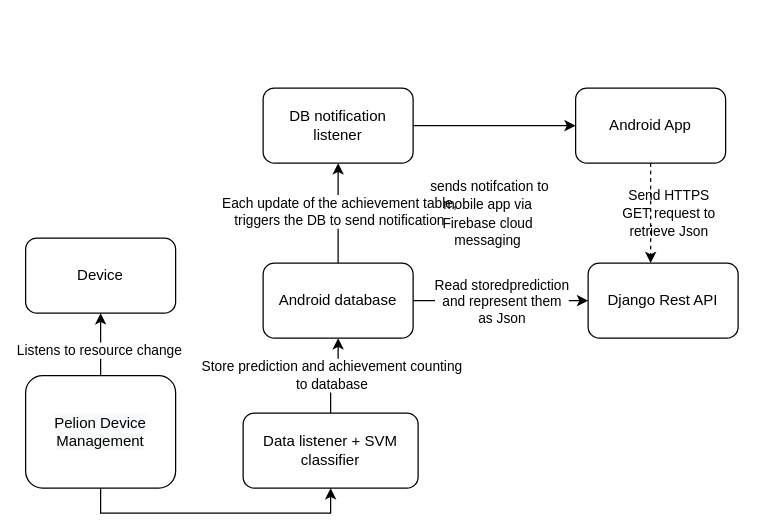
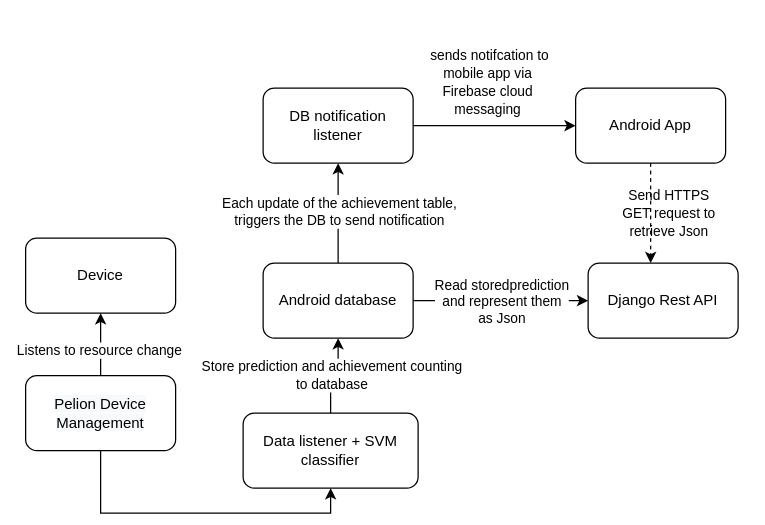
- <mxCell id="20" value="&lt;font style=&quot;font-size: 11px&quot;&gt;&amp;nbsp;sends notifcation to mobile app via Firebase cloud messaging&lt;/font&gt;" style="text;html=1;strokeColor=none;fillColor=none;align=center;verticalAlign=middle;whiteSpace=wrap;rounded=0;" vertex="1" parent="1"><mxGeometry x="340" y="125" width="100" height="90" as="geometry" /></mxCell>
+ <mxCell id="20" value="&lt;font style=&quot;font-size: 11px&quot;&gt;&amp;nbsp;sends notifcation to mobile app via Firebase cloud messaging&lt;/font&gt;" style="text;html=1;strokeColor=none;fillColor=none;align=center;verticalAlign=middle;whiteSpace=wrap;rounded=0;" vertex="1" parent="1"><mxGeometry x="340" y="20" width="100" height="90" as="geometry" /></mxCell>
- <mxCell id="7" value="&#10;&#10;&lt;span style=&quot;color: rgb(0, 0, 0); font-family: helvetica; font-size: 12px; font-style: normal; font-weight: 400; letter-spacing: normal; text-align: center; text-indent: 0px; text-transform: none; word-spacing: 0px; background-color: rgb(248, 249, 250); display: inline; float: none;&quot;&gt;Pelion Device Management&lt;/span&gt;&#10;&#10;" style="rounded=1;whiteSpace=wrap;html=1;" parent="1" vertex="1"><mxGeometry x="20" y="300" width="120" height="90" as="geometry" /></mxCell>
+ <mxCell id="7" value="&#10;&#10;&lt;span style=&quot;color: rgb(0, 0, 0); font-family: helvetica; font-size: 12px; font-style: normal; font-weight: 400; letter-spacing: normal; text-align: center; text-indent: 0px; text-transform: none; word-spacing: 0px; background-color: rgb(248, 249, 250); display: inline; float: none;&quot;&gt;Pelion Device Management&lt;/span&gt;&#10;&#10;" style="rounded=1;whiteSpace=wrap;html=1;" parent="1" vertex="1"><mxGeometry x="20" y="300" width="120" height="60" as="geometry" /></mxCell>
